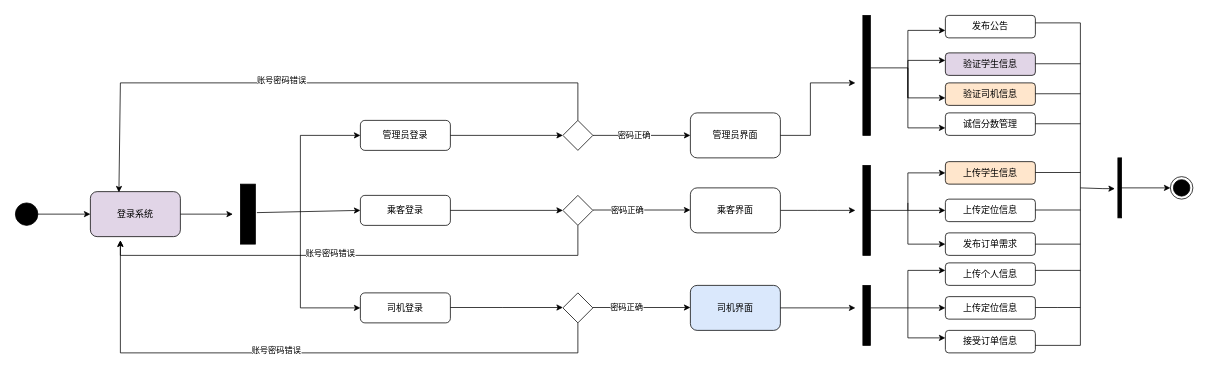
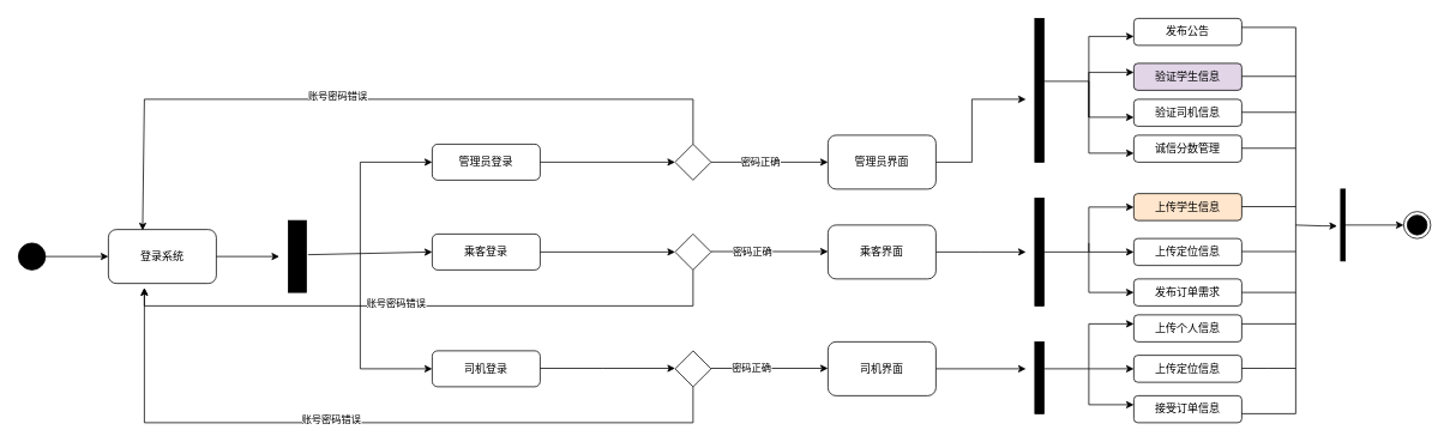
- <mxCell id="43" value="验证司机信息" style="rounded=1;whiteSpace=wrap;html=1;fillColor=#ffe6cc;" vertex="1" parent="1"><mxGeometry x="1260" y="110" width="120" height="30" as="geometry" /></mxCell>
+ <mxCell id="43" value="验证司机信息" style="rounded=1;whiteSpace=wrap;html=1;" vertex="1" parent="1"><mxGeometry x="1260" y="110" width="120" height="30" as="geometry" /></mxCell>
- <mxCell id="4" value="登录系统" style="rounded=1;whiteSpace=wrap;html=1;fillColor=#e1d5e7;" vertex="1" parent="1"><mxGeometry x="120" y="255" width="120" height="60" as="geometry" /></mxCell>
+ <mxCell id="4" value="登录系统" style="rounded=1;whiteSpace=wrap;html=1;" vertex="1" parent="1"><mxGeometry x="120" y="255" width="120" height="60" as="geometry" /></mxCell>
- <mxCell id="35" value="司机界面" style="rounded=1;whiteSpace=wrap;html=1;fillColor=#dae8fc;" vertex="1" parent="1"><mxGeometry x="920" y="380" width="120" height="60" as="geometry" /></mxCell>
+ <mxCell id="35" value="司机界面" style="rounded=1;whiteSpace=wrap;html=1;" vertex="1" parent="1"><mxGeometry x="920" y="380" width="120" height="60" as="geometry" /></mxCell>
